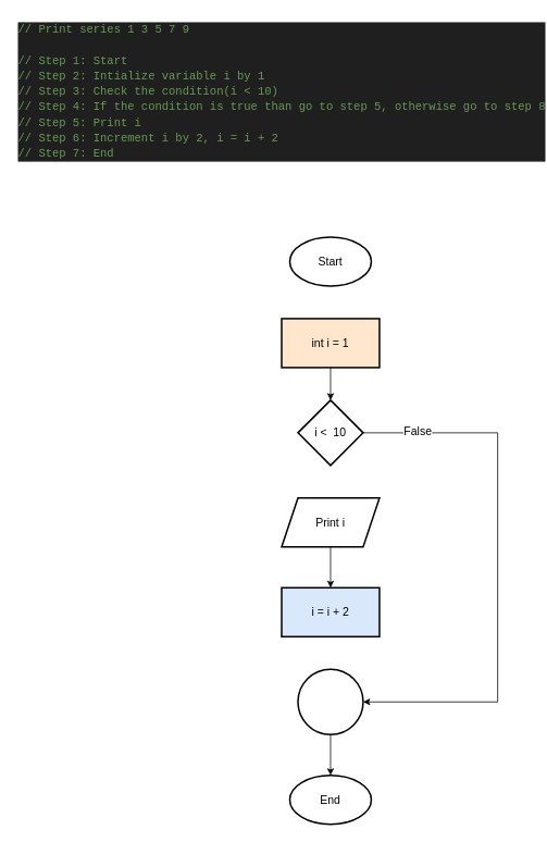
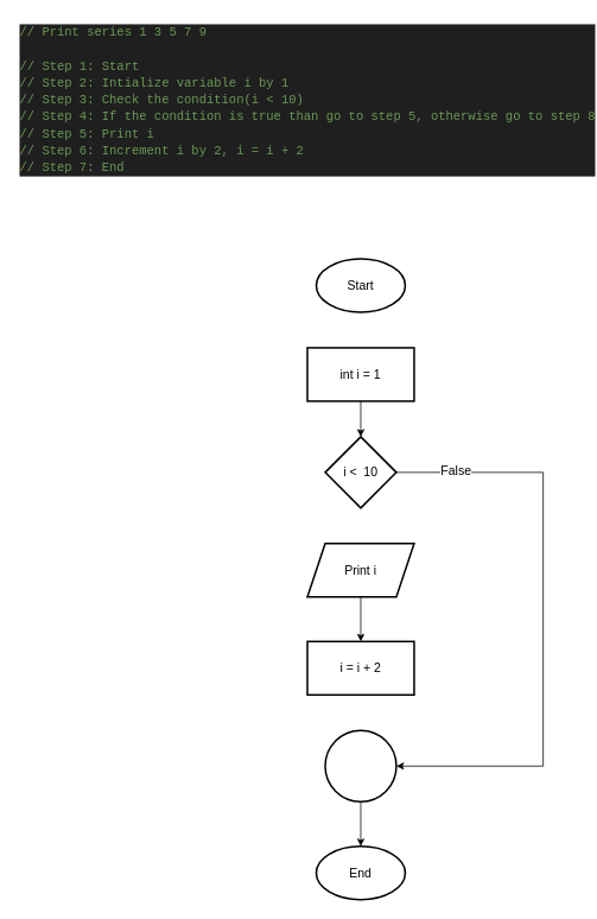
- <mxCell id="5" value="int i = 1" style="whiteSpace=wrap;html=1;strokeWidth=2;fontSize=14;fillColor=#ffe6cc;" vertex="1" parent="1"><mxGeometry x="345" y="390" width="120" height="60" as="geometry" /></mxCell>
+ <mxCell id="5" value="int i = 1" style="whiteSpace=wrap;html=1;strokeWidth=2;fontSize=14;" vertex="1" parent="1"><mxGeometry x="345" y="390" width="120" height="60" as="geometry" /></mxCell>
- <mxCell id="11" value="i = i + 2" style="whiteSpace=wrap;html=1;strokeWidth=2;fontSize=14;fillColor=#dae8fc;" vertex="1" parent="1"><mxGeometry x="345" y="720" width="120" height="60" as="geometry" /></mxCell>
+ <mxCell id="11" value="i = i + 2" style="whiteSpace=wrap;html=1;strokeWidth=2;fontSize=14;" vertex="1" parent="1"><mxGeometry x="345" y="720" width="120" height="60" as="geometry" /></mxCell>
